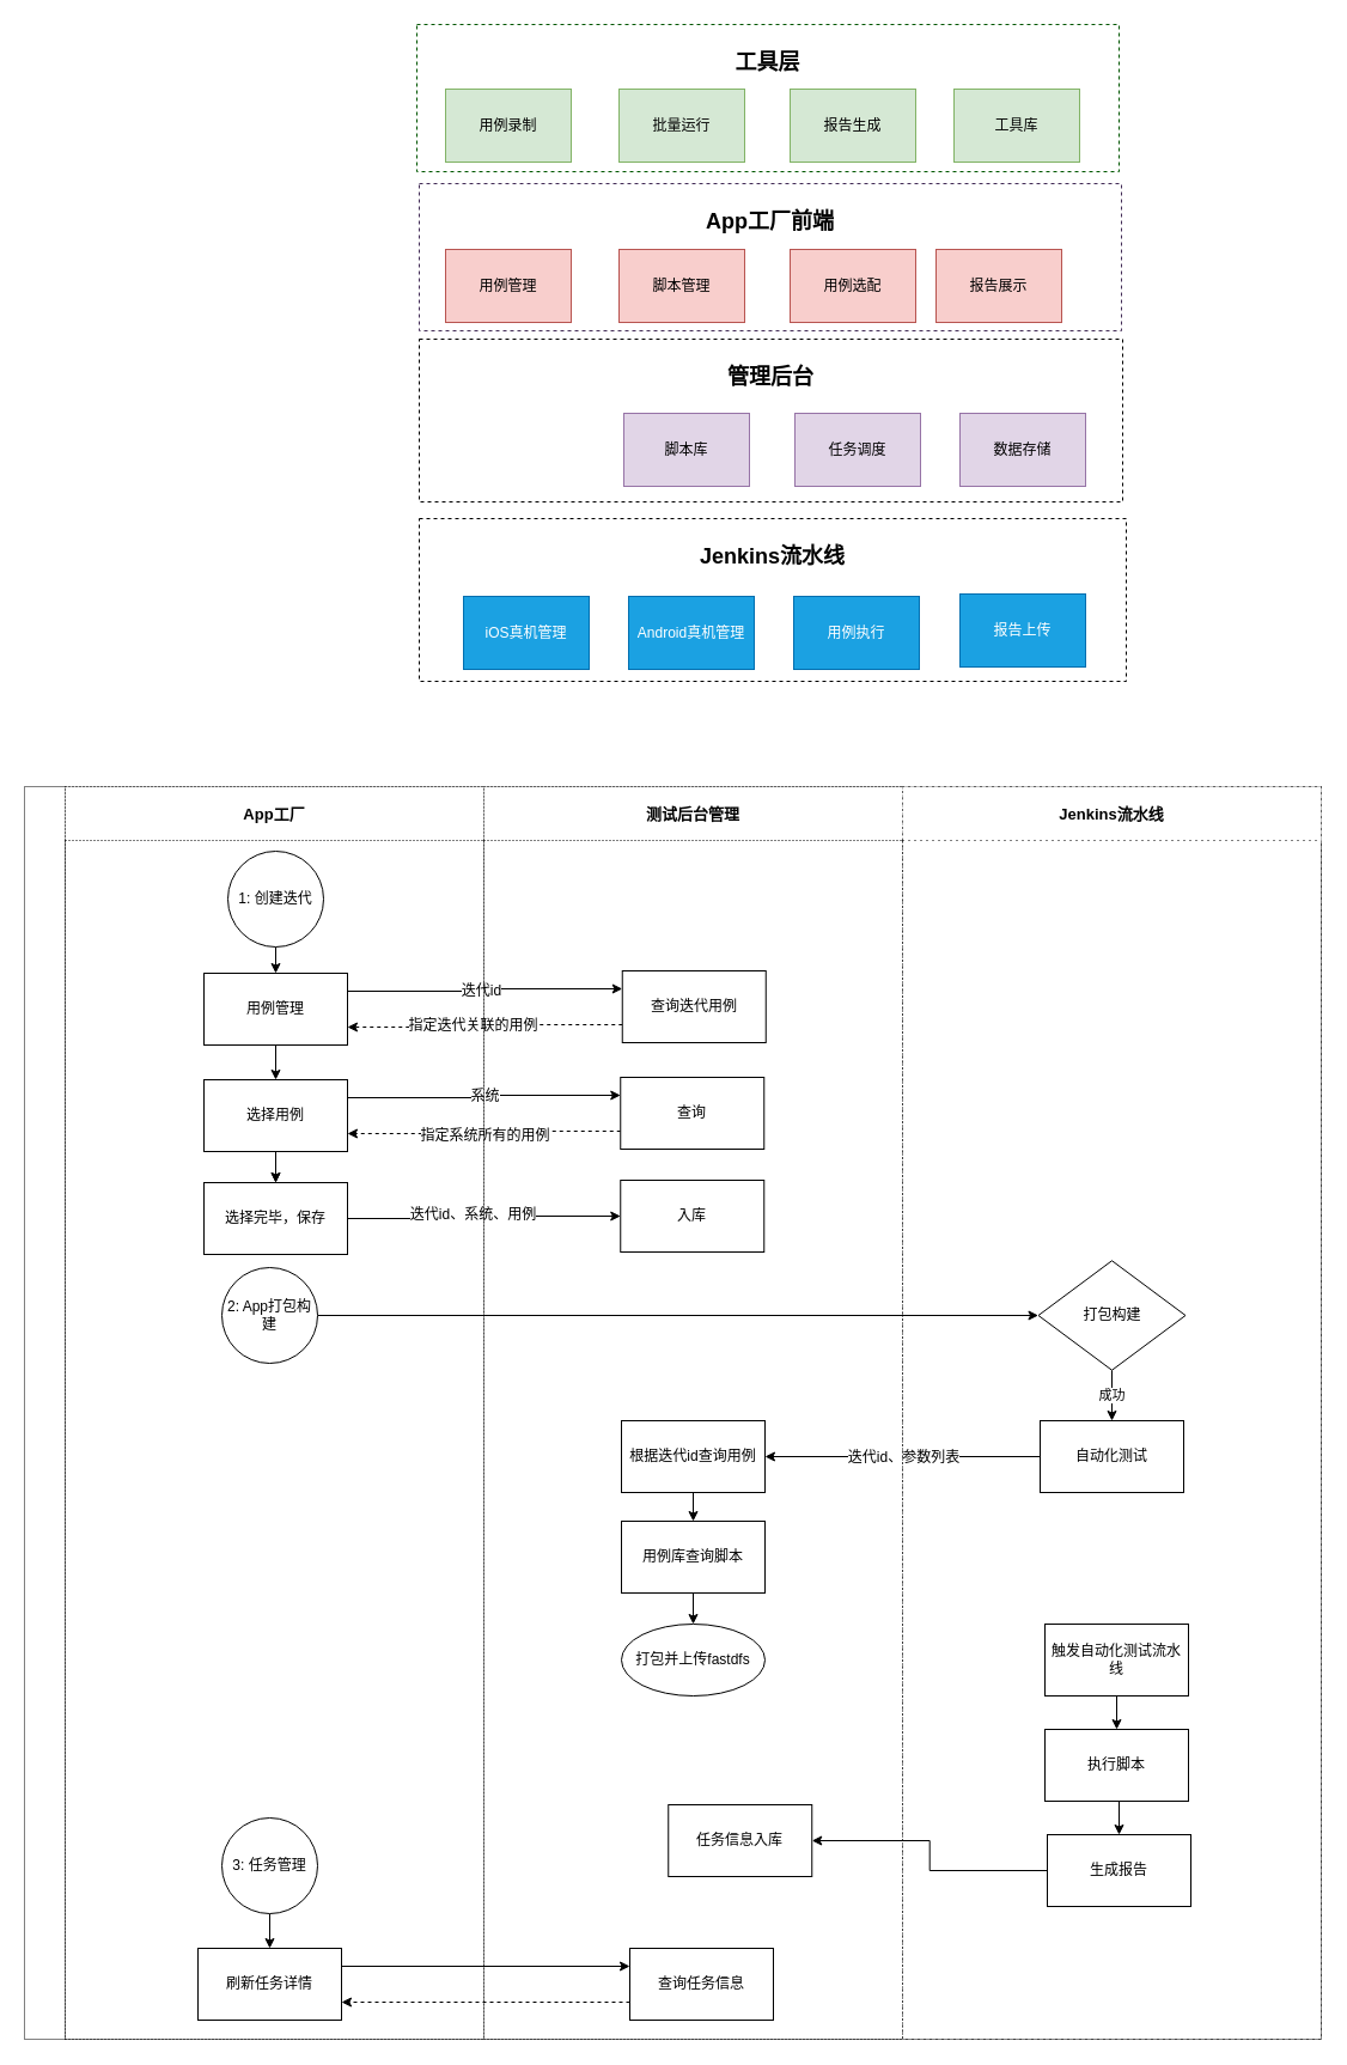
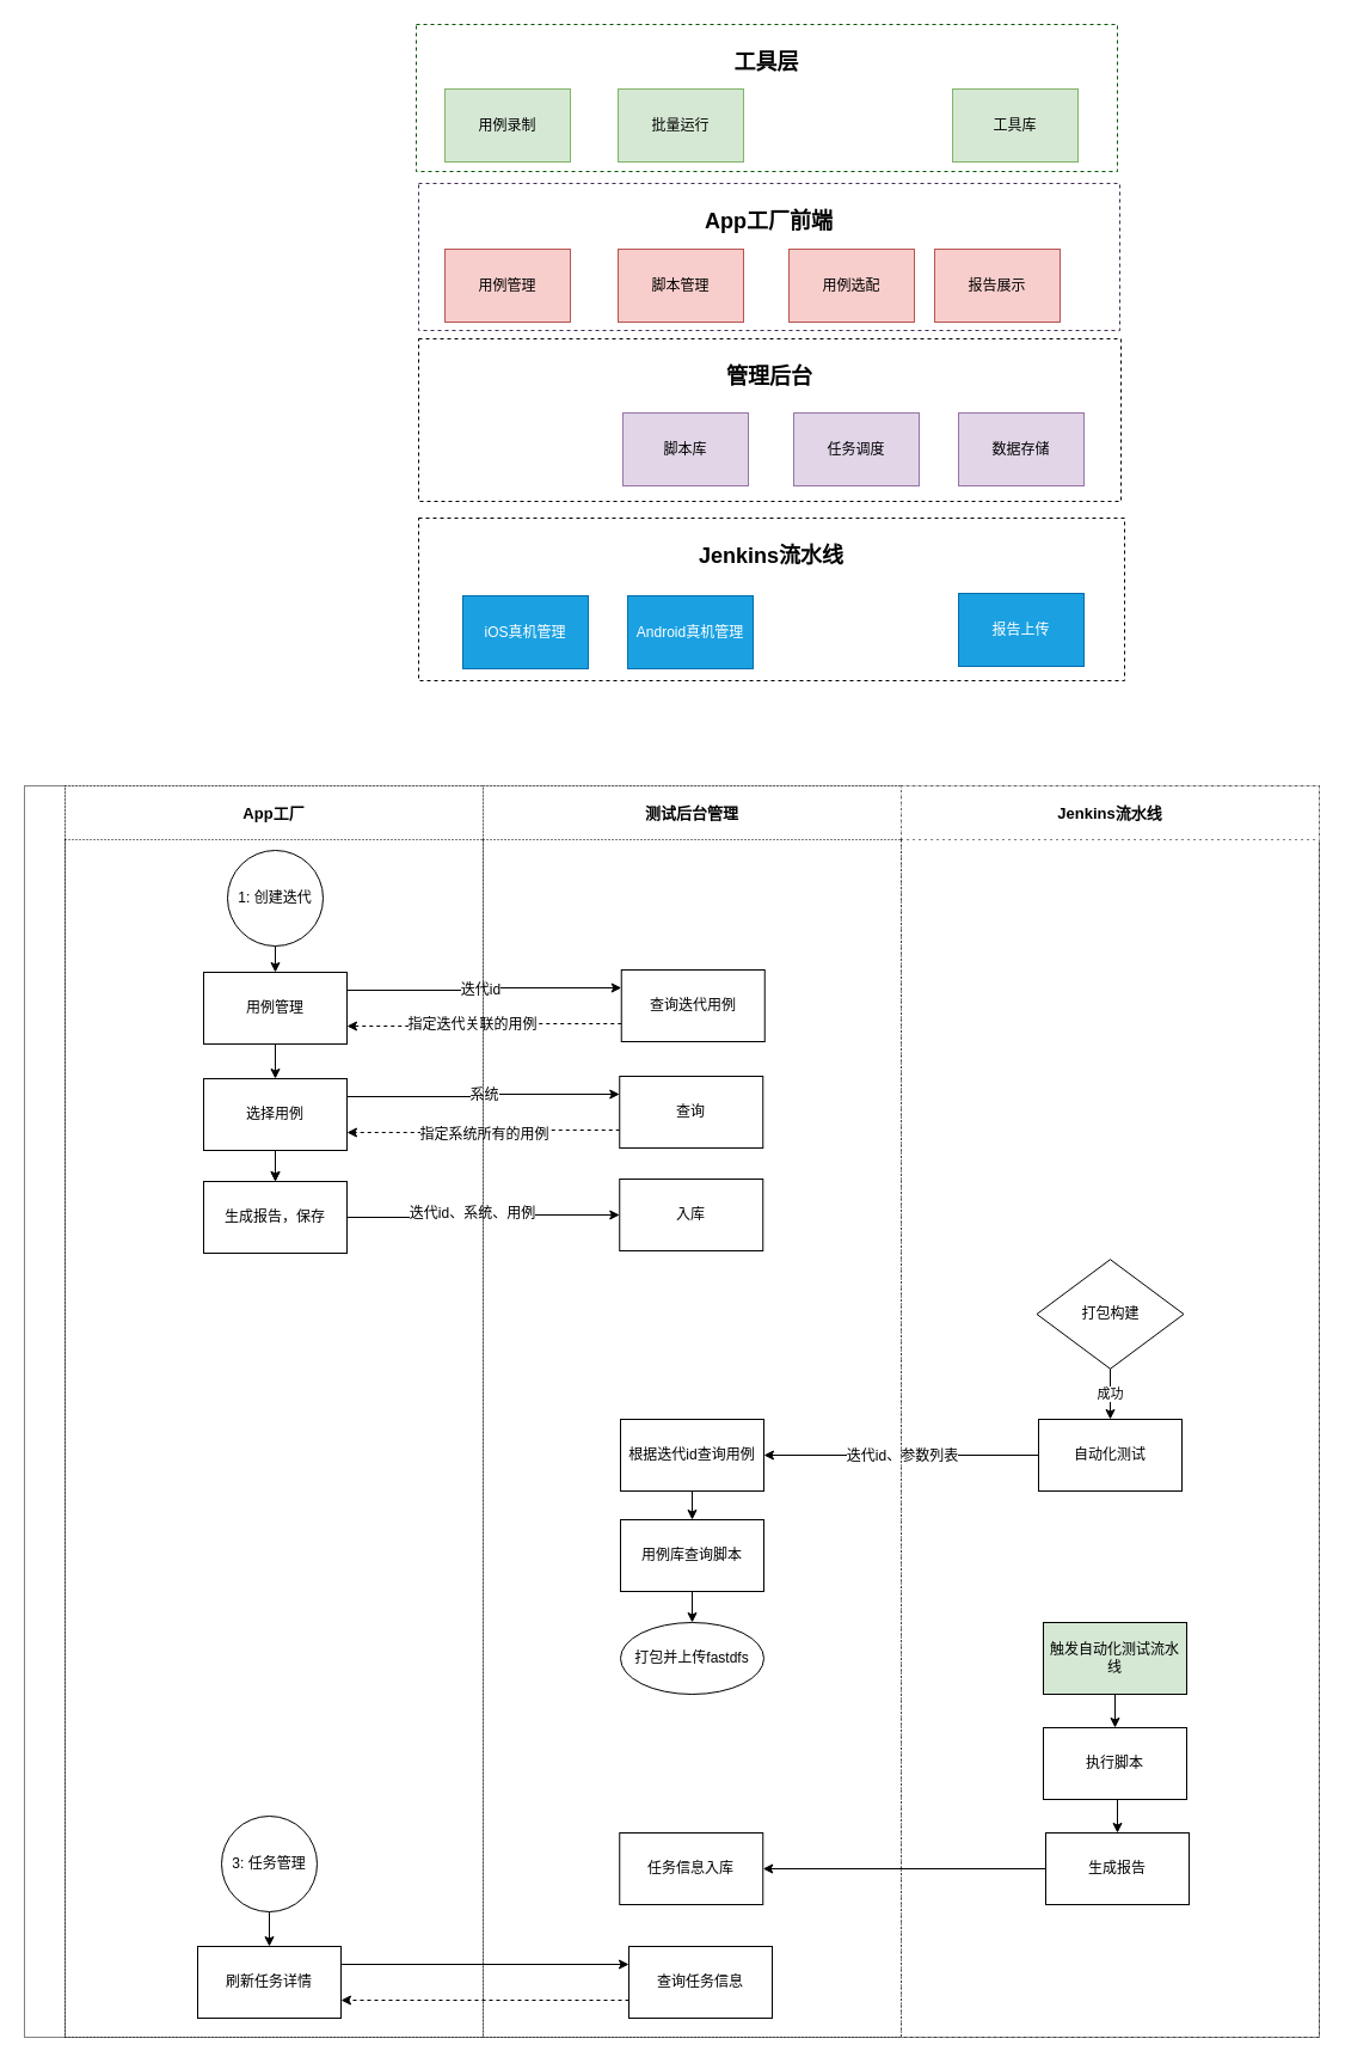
- <mxCell id="9" value="报告生成" style="rounded=0;whiteSpace=wrap;html=1;fillColor=#d5e8d4;strokeColor=#82b366;" parent="1" vertex="1"><mxGeometry x="660" y="74" width="105" height="61" as="geometry" /></mxCell>
- <mxCell id="14" value="用例执行" style="rounded=0;whiteSpace=wrap;html=1;fillColor=#1ba1e2;fontColor=#ffffff;strokeColor=#006EAF;" parent="1" vertex="1"><mxGeometry x="663" y="498" width="105" height="61" as="geometry" /></mxCell>
- <mxCell id="43" value="选择完毕，保存" style="whiteSpace=wrap;html=1;" vertex="1" parent="35"><mxGeometry x="116" y="331" width="120" height="60" as="geometry" /></mxCell>
+ <mxCell id="43" value="生成报告，保存" style="whiteSpace=wrap;html=1;" vertex="1" parent="35"><mxGeometry x="116" y="331" width="120" height="60" as="geometry" /></mxCell>
- <mxCell id="44" value="2: App打包构建" style="ellipse;whiteSpace=wrap;html=1;" vertex="1" parent="35"><mxGeometry x="131" y="402" width="80" height="80" as="geometry" /></mxCell>
- <mxCell id="32" style="edgeStyle=orthogonalEdgeStyle;rounded=0;orthogonalLoop=1;jettySize=auto;html=1;exitX=1;exitY=0.5;exitDx=0;exitDy=0;entryX=0;entryY=0.5;entryDx=0;entryDy=0;" edge="1" parent="21" source="44" target="64"><mxGeometry relative="1" as="geometry"><mxPoint x="958" y="460" as="targetPoint" /></mxGeometry></mxCell>
- <mxCell id="67" value="触发自动化测试流水线" style="whiteSpace=wrap;html=1;" vertex="1" parent="62"><mxGeometry x="119" y="700" width="120" height="60" as="geometry" /></mxCell>
+ <mxCell id="67" value="触发自动化测试流水线" style="whiteSpace=wrap;html=1;fillColor=#d5e8d4;" vertex="1" parent="62"><mxGeometry x="119" y="700" width="120" height="60" as="geometry" /></mxCell>
- <mxCell id="57" value="任务信息入库" style="whiteSpace=wrap;html=1;" vertex="1" parent="48"><mxGeometry x="154.25" y="851" width="120" height="60" as="geometry" /></mxCell>
+ <mxCell id="57" value="任务信息入库" style="whiteSpace=wrap;html=1;" vertex="1" parent="48"><mxGeometry x="114.25" y="876" width="120" height="60" as="geometry" /></mxCell>
